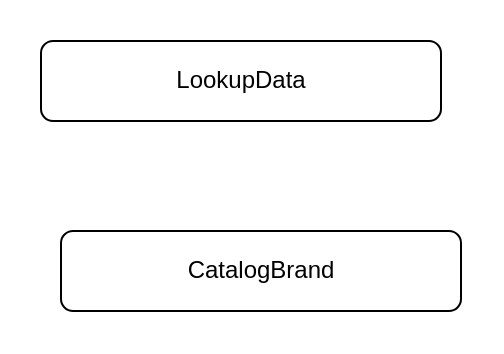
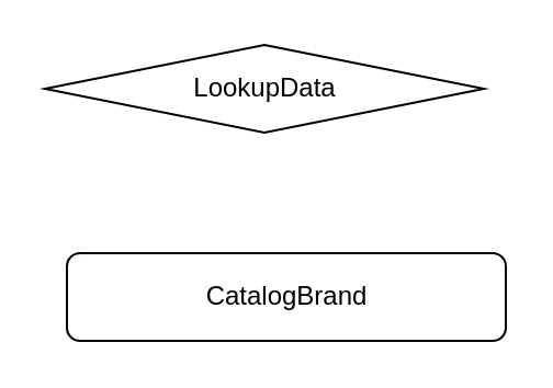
- <mxCell id="2" value="LookupData" style="html=1;rounded=1;" vertex="1" parent="1"><mxGeometry x="20" y="20" width="200" height="40" as="geometry" /></mxCell>
+ <mxCell id="2" value="LookupData" style="rhombus;html=1;" vertex="1" parent="1"><mxGeometry x="20" y="20" width="200" height="40" as="geometry" /></mxCell>
